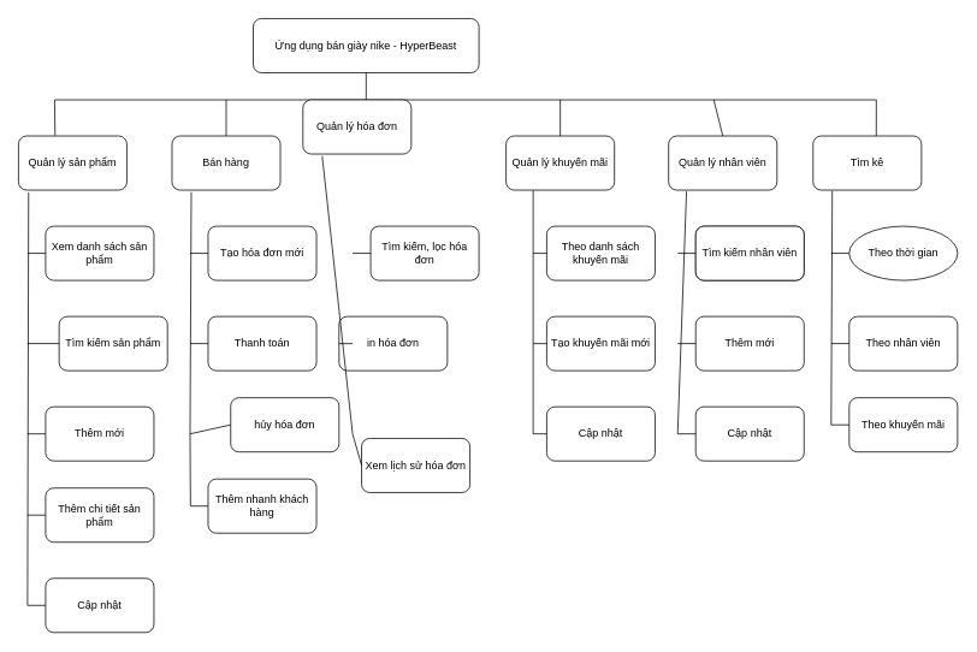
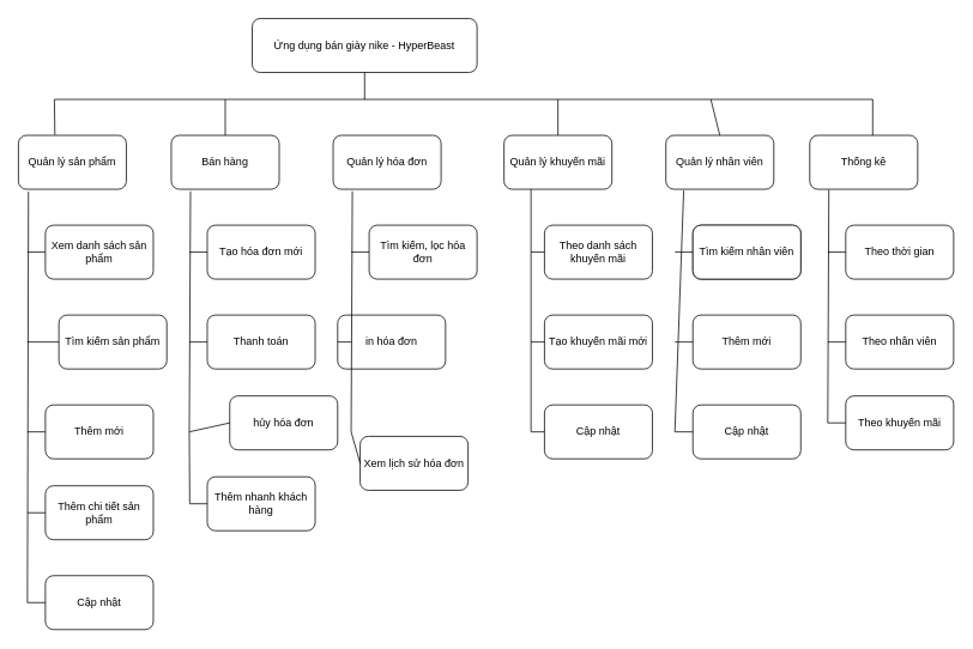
- <mxCell id="54" value="Quản lý hóa đơn" style="rounded=1;whiteSpace=wrap;html=1;" parent="1" vertex="1"><mxGeometry x="335" y="110" width="120" height="60" as="geometry" /></mxCell>
+ <mxCell id="54" value="Quản lý hóa đơn" style="rounded=1;whiteSpace=wrap;html=1;" parent="1" vertex="1"><mxGeometry x="370" y="150" width="120" height="60" as="geometry" /></mxCell>
- <mxCell id="7" value="Tìm kê" style="rounded=1;whiteSpace=wrap;html=1;" parent="1" vertex="1"><mxGeometry x="900" y="150" width="120" height="60" as="geometry" /></mxCell>
+ <mxCell id="7" value="Thống kê" style="rounded=1;whiteSpace=wrap;html=1;" parent="1" vertex="1"><mxGeometry x="900" y="150" width="120" height="60" as="geometry" /></mxCell>
- <mxCell id="22" value="Theo thời gian" style="ellipse;whiteSpace=wrap;html=1;" parent="1" vertex="1"><mxGeometry x="940" y="250" width="120" height="60" as="geometry" /></mxCell>
+ <mxCell id="22" value="Theo thời gian" style="rounded=1;whiteSpace=wrap;html=1;" parent="1" vertex="1"><mxGeometry x="940" y="250" width="120" height="60" as="geometry" /></mxCell>
